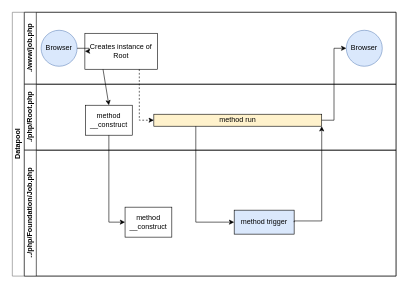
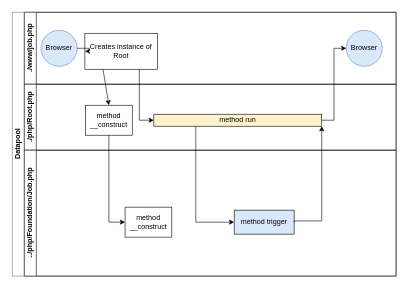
- <mxCell id="17" value="" style="endArrow=classic;html=1;rounded=0;entryX=0;entryY=0.5;entryDx=0;entryDy=0;exitX=0.75;exitY=1;exitDx=0;exitDy=0;edgeStyle=orthogonalEdgeStyle;dashed=1;" parent="2" source="5" target="9" edge="1"><mxGeometry width="50" height="50" relative="1" as="geometry"><mxPoint x="136" y="290" as="sourcePoint" /><mxPoint x="186" y="240" as="targetPoint" /></mxGeometry></mxCell>
+ <mxCell id="17" value="" style="endArrow=classic;html=1;rounded=0;entryX=0;entryY=0.5;entryDx=0;entryDy=0;exitX=0.75;exitY=1;exitDx=0;exitDy=0;edgeStyle=orthogonalEdgeStyle;" parent="2" source="5" target="9" edge="1"><mxGeometry width="50" height="50" relative="1" as="geometry"><mxPoint x="136" y="290" as="sourcePoint" /><mxPoint x="186" y="240" as="targetPoint" /></mxGeometry></mxCell>
